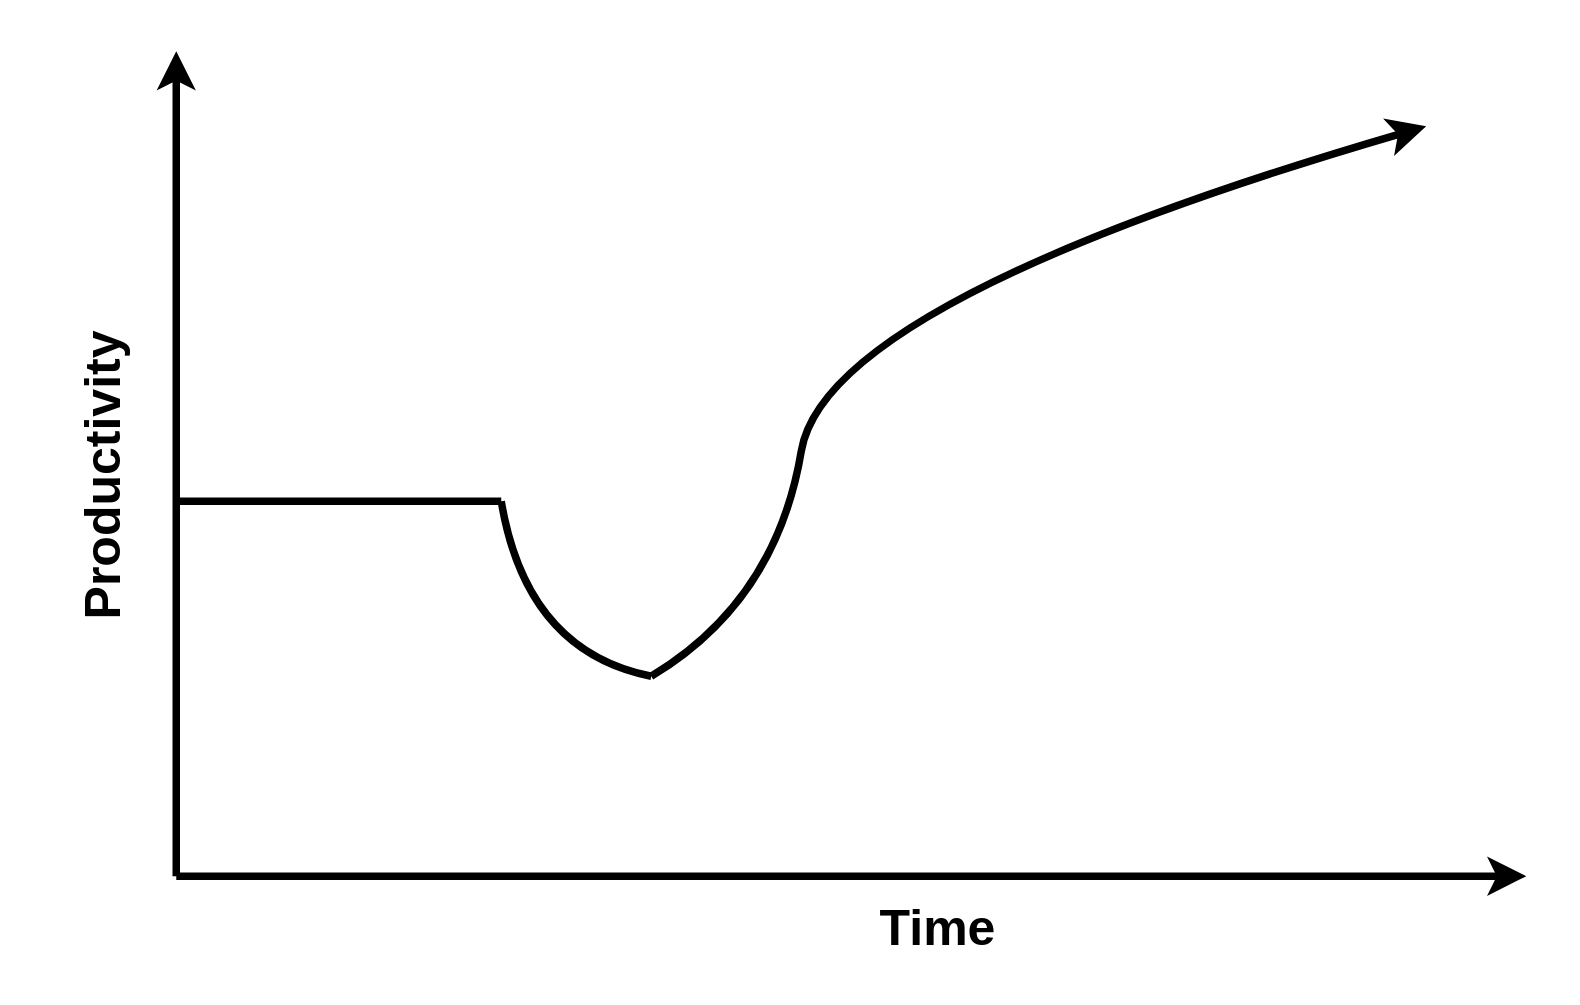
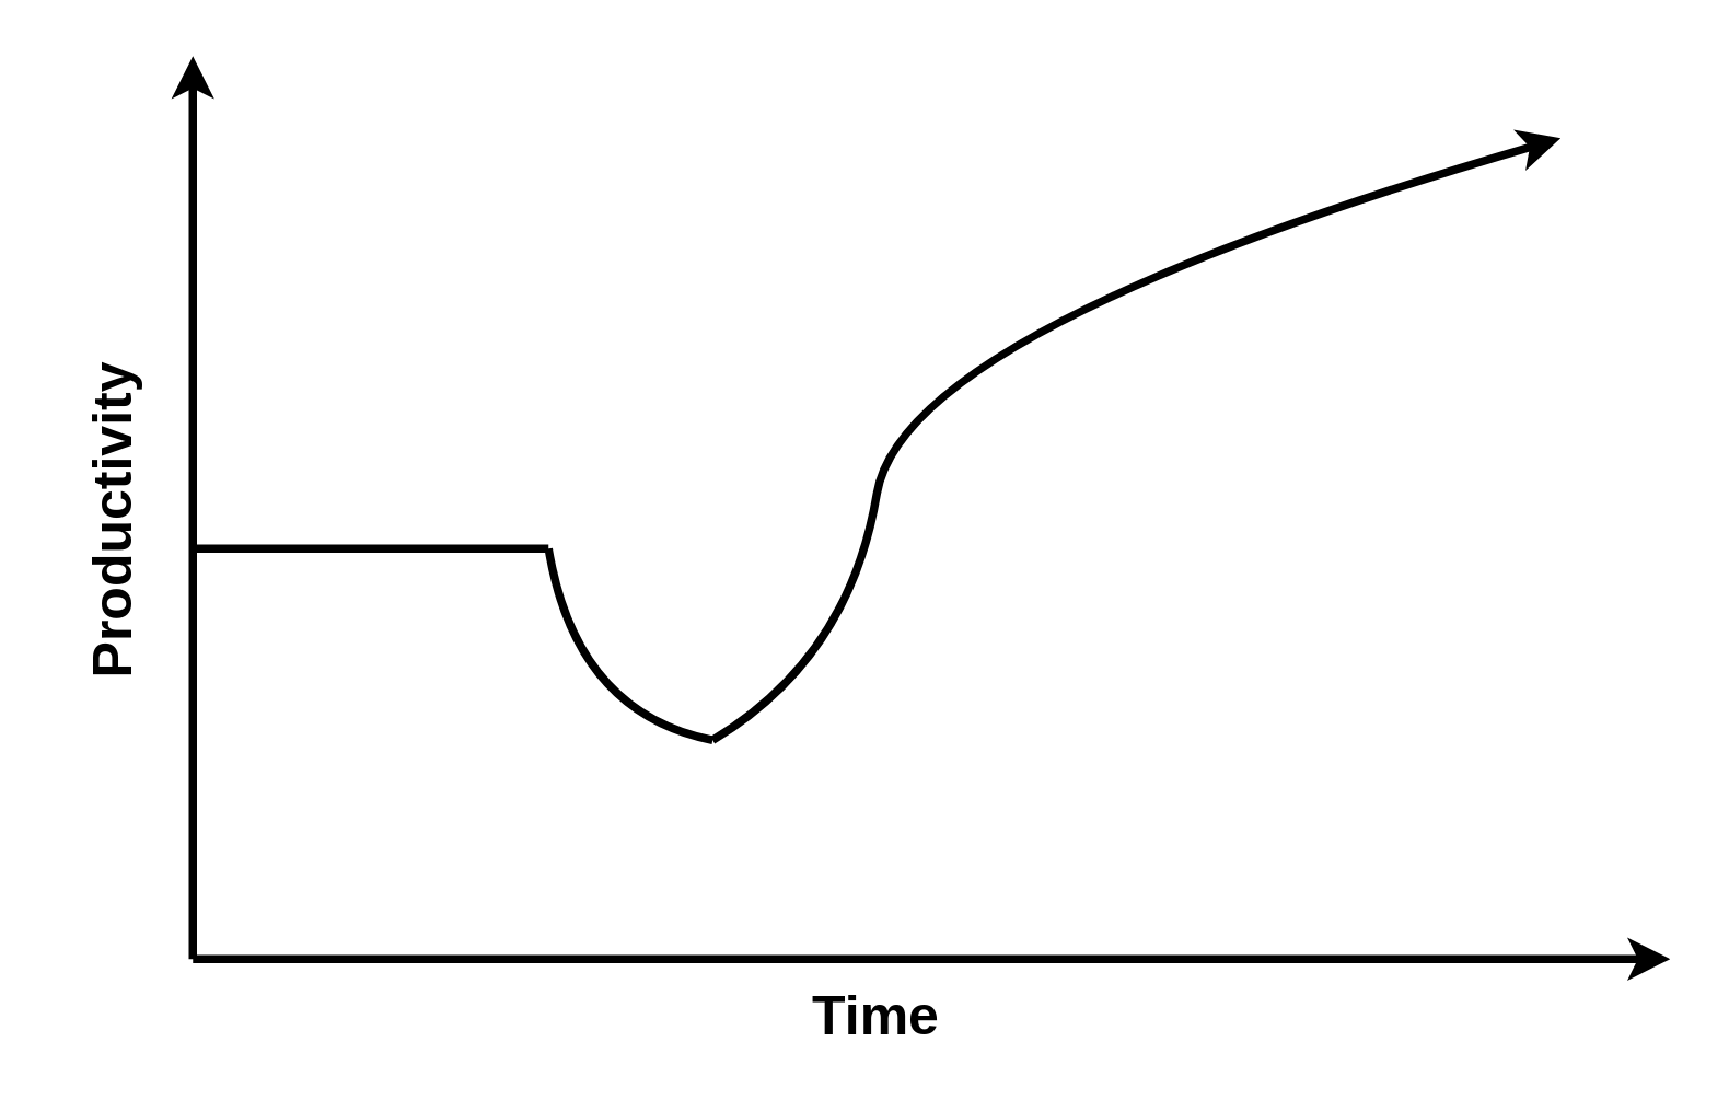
- <mxCell id="7" value="&lt;b style=&quot;font-size: 20px;&quot;&gt;&lt;font style=&quot;font-size: 20px;&quot;&gt;Time&lt;/font&gt;&lt;/b&gt;" style="text;html=1;strokeColor=none;fillColor=none;align=center;verticalAlign=middle;whiteSpace=wrap;rounded=0;fontSize=20;" vertex="1" parent="1"><mxGeometry x="355" y="360" width="40" height="20" as="geometry" /></mxCell>
+ <mxCell id="7" value="&lt;b style=&quot;font-size: 20px;&quot;&gt;&lt;font style=&quot;font-size: 20px;&quot;&gt;Time&lt;/font&gt;&lt;/b&gt;" style="text;html=1;strokeColor=none;fillColor=none;align=center;verticalAlign=middle;whiteSpace=wrap;rounded=0;fontSize=20;" vertex="1" parent="1"><mxGeometry x="300" y="360" width="40" height="20" as="geometry" /></mxCell>
